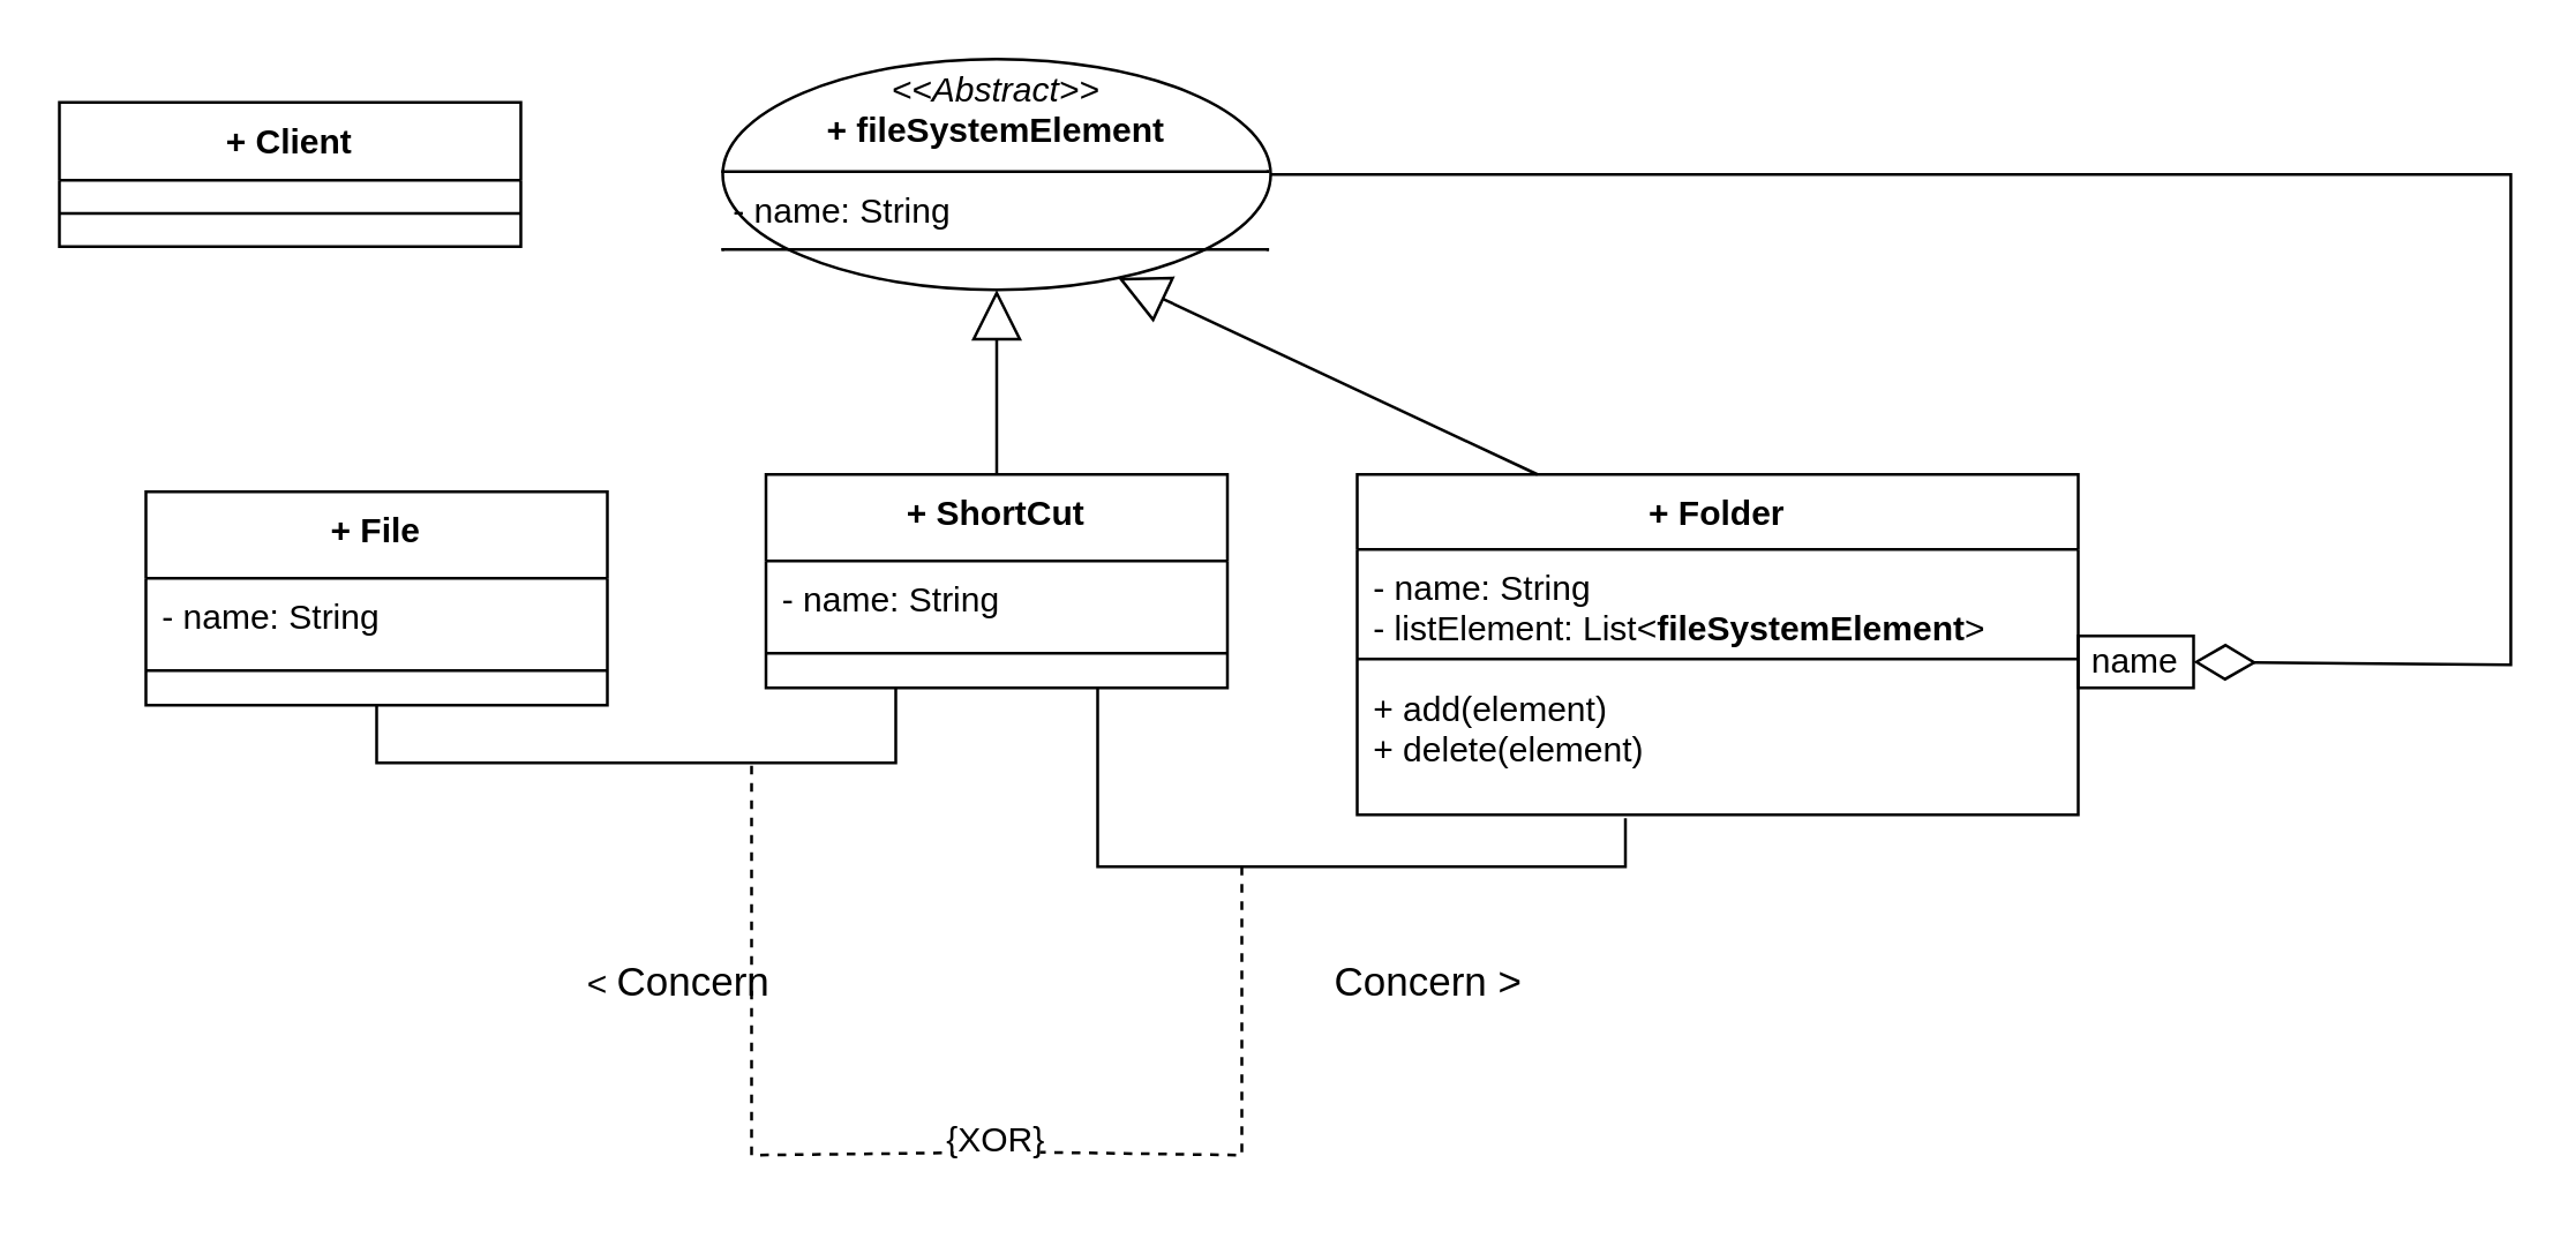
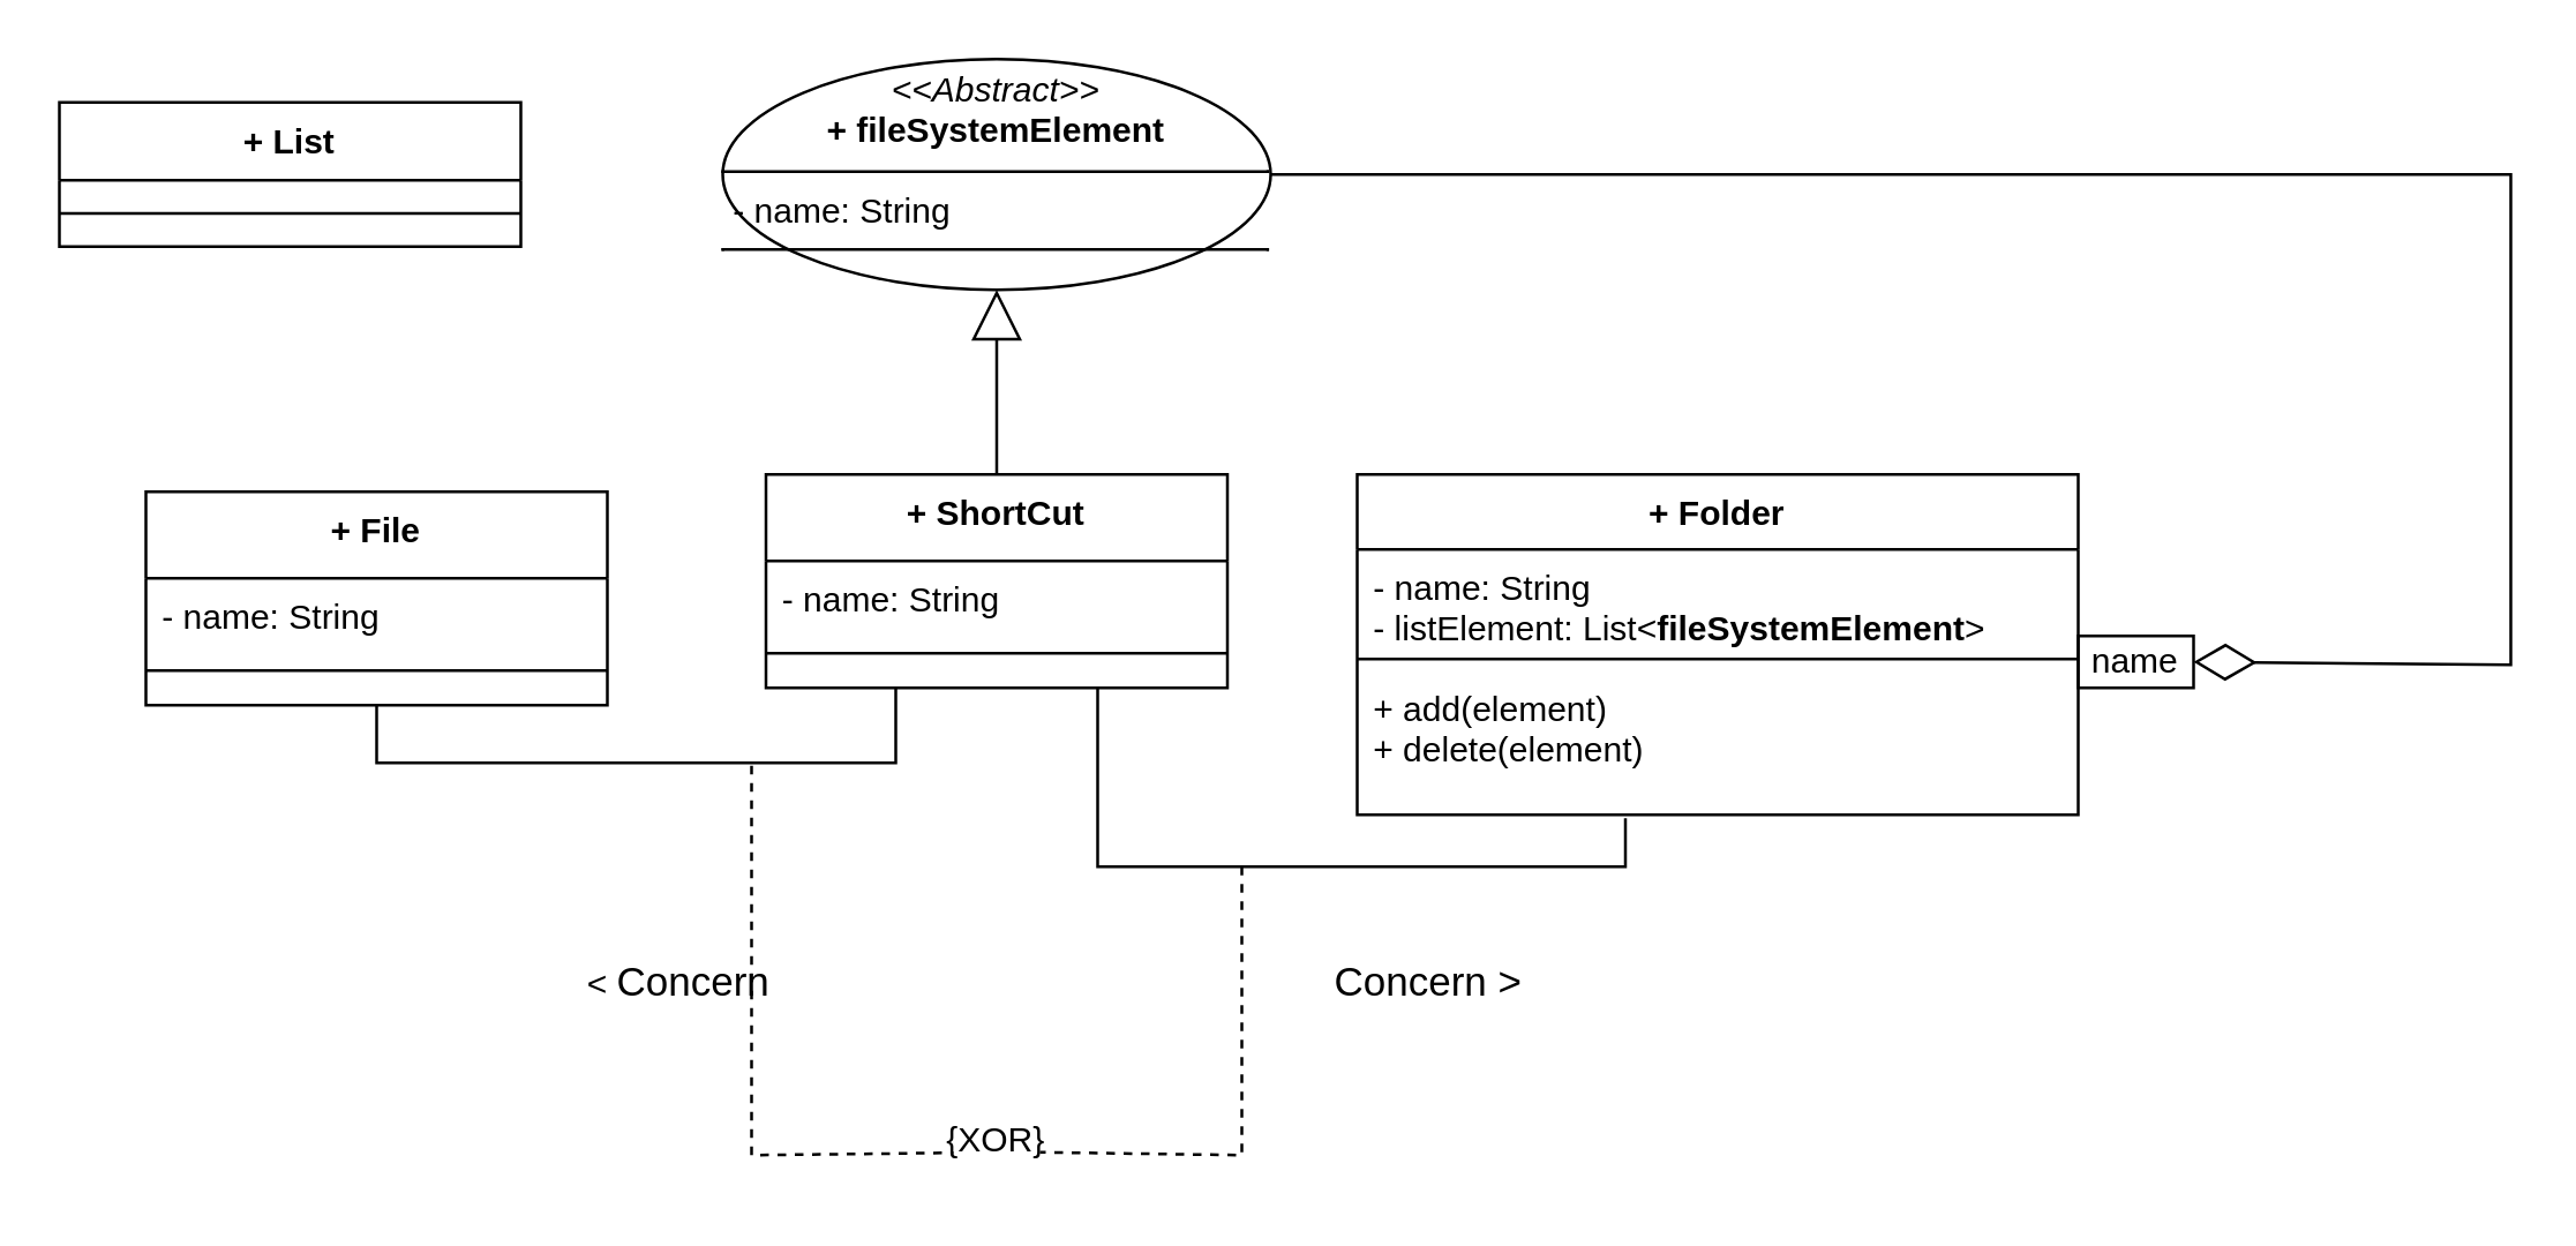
- <mxCell id="4" value="+ Client" style="swimlane;fontStyle=1;align=center;verticalAlign=top;childLayout=stackLayout;horizontal=1;startSize=27;horizontalStack=0;resizeParent=1;resizeParentMax=0;resizeLast=0;collapsible=1;marginBottom=0;whiteSpace=wrap;html=1;fillColor=none;" vertex="1" parent="1"><mxGeometry x="20" y="35" width="160" height="50" as="geometry" /></mxCell>
+ <mxCell id="4" value="+ List" style="swimlane;fontStyle=1;align=center;verticalAlign=top;childLayout=stackLayout;horizontal=1;startSize=27;horizontalStack=0;resizeParent=1;resizeParentMax=0;resizeLast=0;collapsible=1;marginBottom=0;whiteSpace=wrap;html=1;fillColor=none;" vertex="1" parent="1"><mxGeometry x="20" y="35" width="160" height="50" as="geometry" /></mxCell>
- <mxCell id="18" value="" style="endArrow=block;endFill=0;endSize=15;html=1;rounded=0;exitX=0.25;exitY=0;exitDx=0;exitDy=0;entryX=0.75;entryY=1;entryDx=0;entryDy=0;" edge="1" parent="1" source="13" target="3"><mxGeometry width="160" relative="1" as="geometry"><mxPoint x="308" y="180" as="sourcePoint" /><mxPoint x="140" y="110" as="targetPoint" /></mxGeometry></mxCell>
